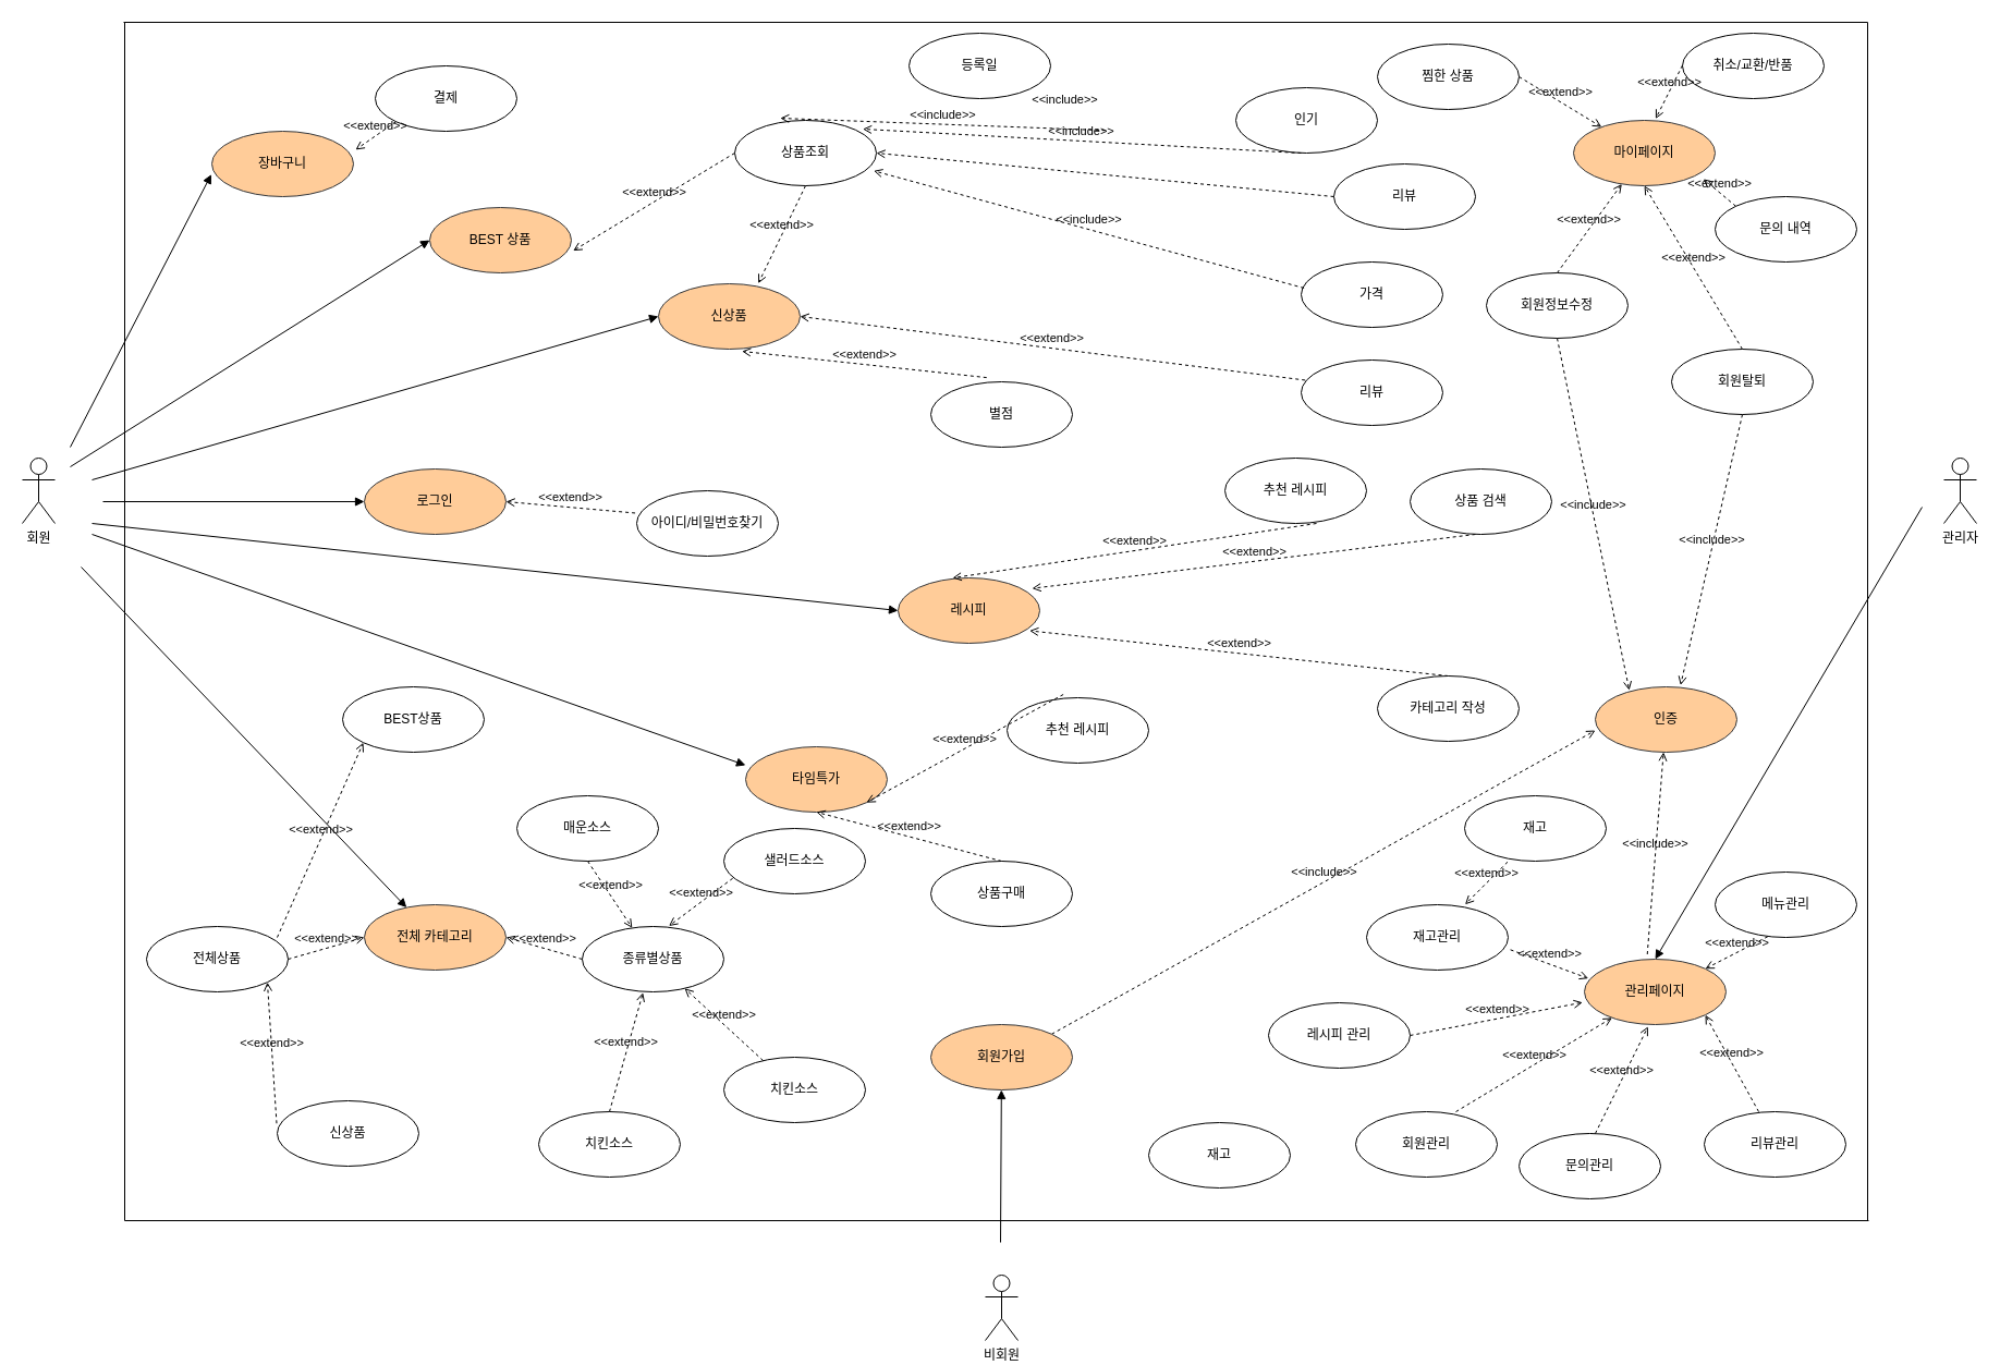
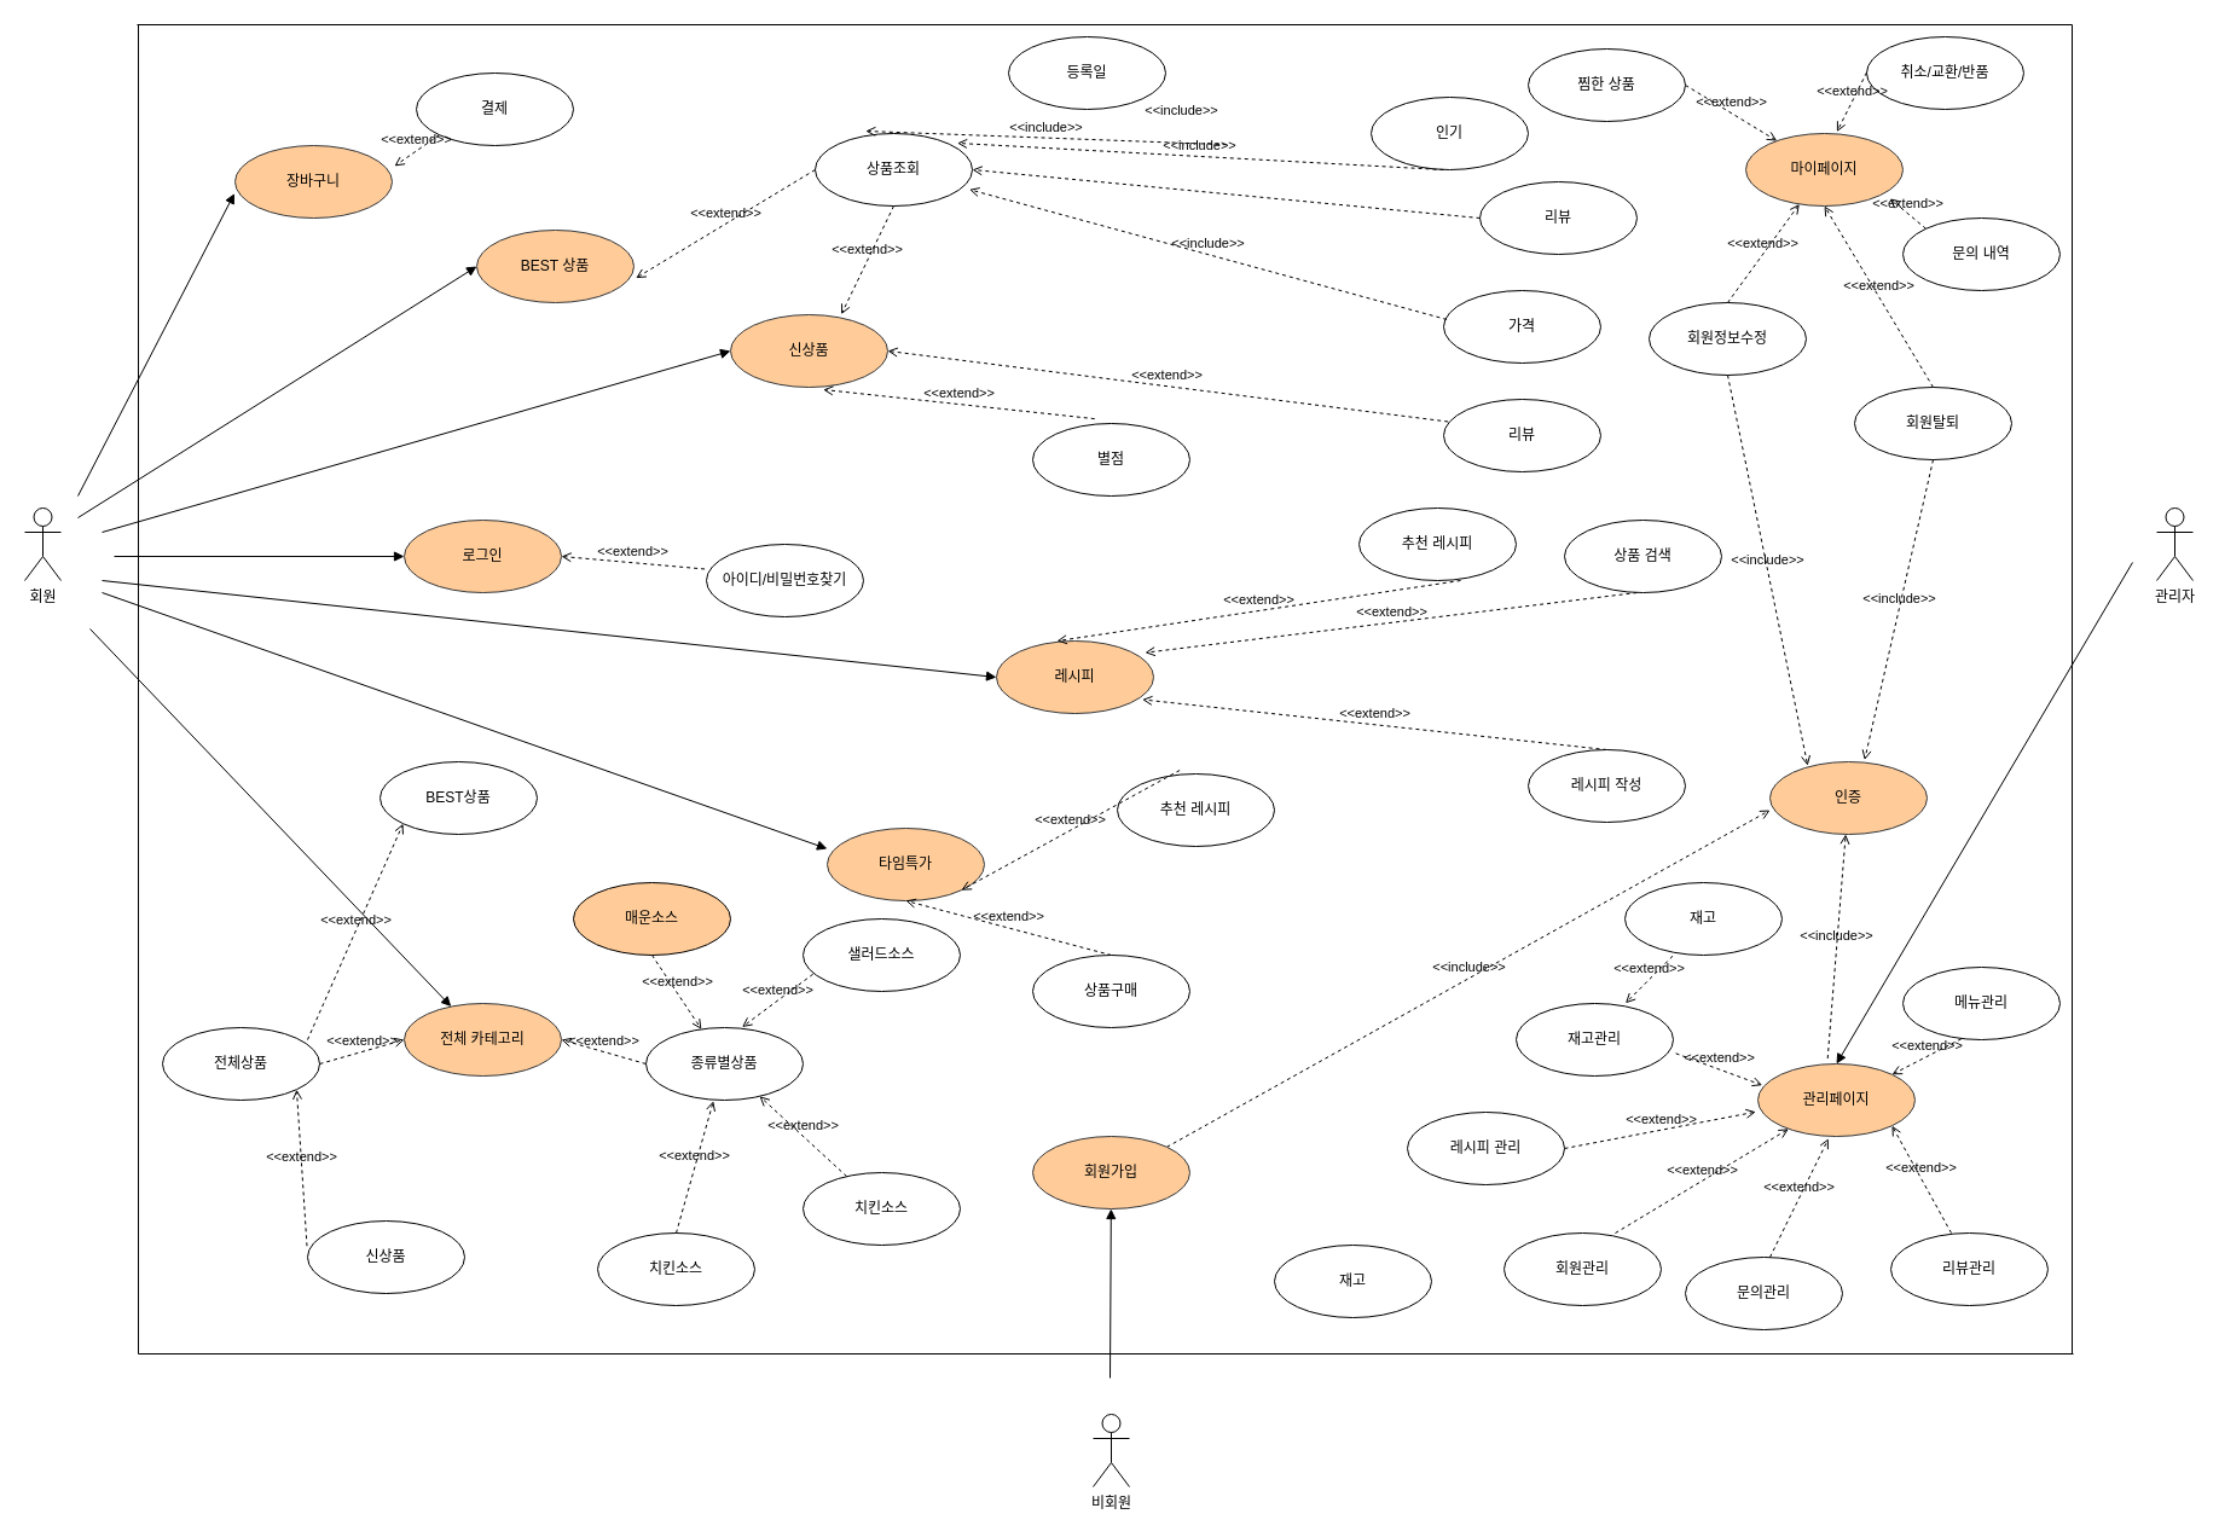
- <mxCell id="70" value="카테고리 작성" style="ellipse;whiteSpace=wrap;html=1;" parent="1" vertex="1"><mxGeometry x="1264" y="620" width="130" height="60" as="geometry" /></mxCell>
+ <mxCell id="70" value="레시피 작성" style="ellipse;whiteSpace=wrap;html=1;" parent="1" vertex="1"><mxGeometry x="1264" y="620" width="130" height="60" as="geometry" /></mxCell>
- <mxCell id="23" value="매운소스" style="ellipse;whiteSpace=wrap;html=1;" parent="1" vertex="1"><mxGeometry x="474" y="730" width="130" height="60" as="geometry" /></mxCell>
+ <mxCell id="23" value="매운소스" style="ellipse;whiteSpace=wrap;html=1;fillColor=#ffcc99;" parent="1" vertex="1"><mxGeometry x="474" y="730" width="130" height="60" as="geometry" /></mxCell>
